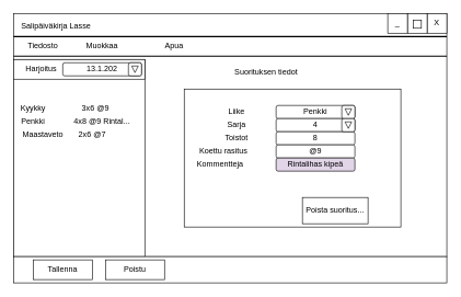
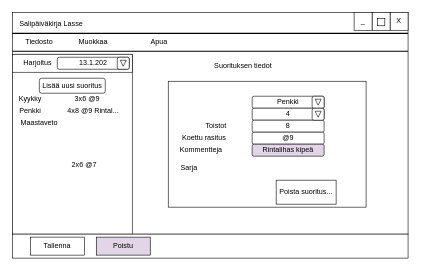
+ <mxCell id="15" value="Lisää uusi suoritus" style="rounded=1;whiteSpace=wrap;html=1;" parent="1" vertex="1"><mxGeometry x="65" y="130" width="110" height="25" as="geometry" /></mxCell>
- <mxCell id="20" value="Liike" style="text;html=1;strokeColor=none;fillColor=none;align=center;verticalAlign=middle;whiteSpace=wrap;rounded=0;" parent="1" vertex="1"><mxGeometry x="340" y="160" width="40" height="20" as="geometry" /></mxCell>
- <mxCell id="21" value="Sarja" style="text;html=1;strokeColor=none;fillColor=none;align=center;verticalAlign=middle;whiteSpace=wrap;rounded=0;" parent="1" vertex="1"><mxGeometry x="340" y="180" width="40" height="20" as="geometry" /></mxCell>
+ <mxCell id="21" value="Sarja" style="text;html=1;strokeColor=none;fillColor=none;align=center;verticalAlign=middle;whiteSpace=wrap;rounded=0;" parent="1" vertex="1"><mxGeometry x="295" y="270" width="40" height="20" as="geometry" /></mxCell>
- <mxCell id="32" value="2x6 @7" style="text;html=1;strokeColor=none;fillColor=none;align=center;verticalAlign=middle;whiteSpace=wrap;rounded=0;" parent="1" vertex="1"><mxGeometry x="110" y="195" width="60" height="20" as="geometry" /></mxCell>
+ <mxCell id="32" value="2x6 @7" style="text;html=1;strokeColor=none;fillColor=none;align=center;verticalAlign=middle;whiteSpace=wrap;rounded=0;" parent="1" vertex="1"><mxGeometry x="110" y="265" width="60" height="20" as="geometry" /></mxCell>
- <mxCell id="39" value="Poistu" style="rounded=0;whiteSpace=wrap;html=1;" parent="1" vertex="1"><mxGeometry x="160" y="395" width="90" height="30" as="geometry" /></mxCell>
+ <mxCell id="39" value="Poistu" style="rounded=0;whiteSpace=wrap;html=1;fillColor=#e1d5e7;" parent="1" vertex="1"><mxGeometry x="160" y="395" width="90" height="30" as="geometry" /></mxCell>
